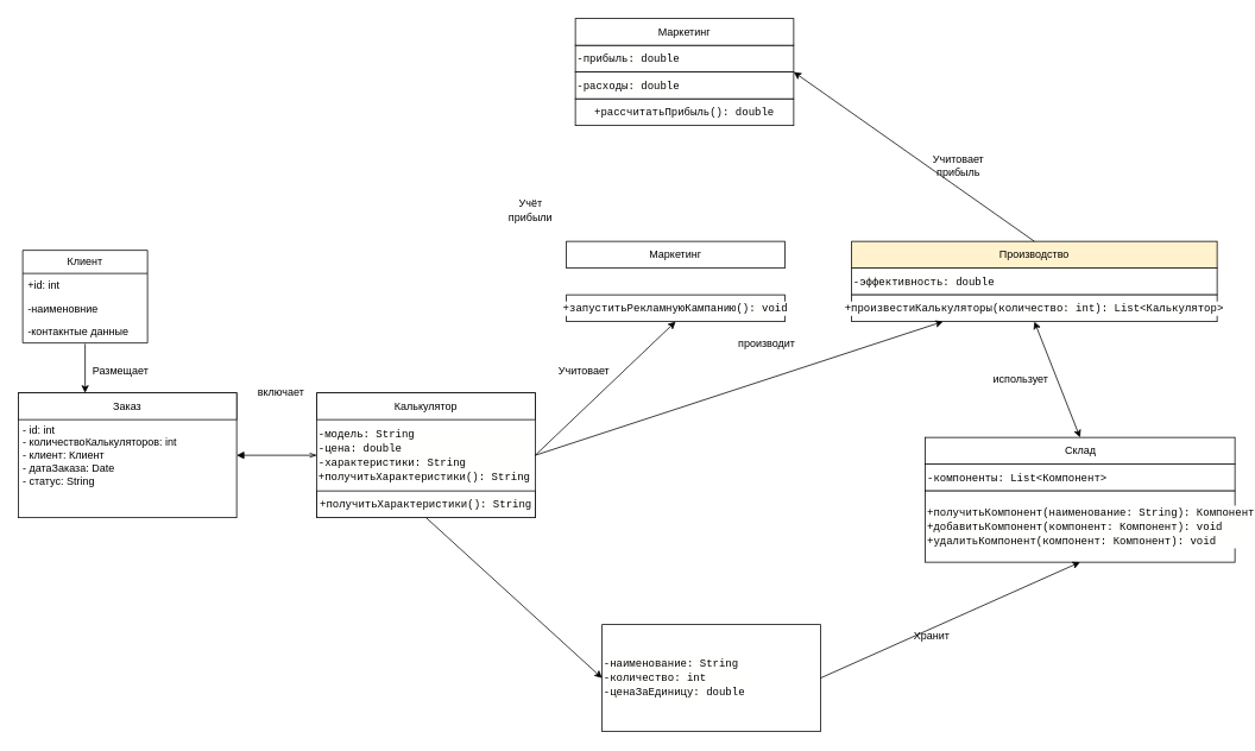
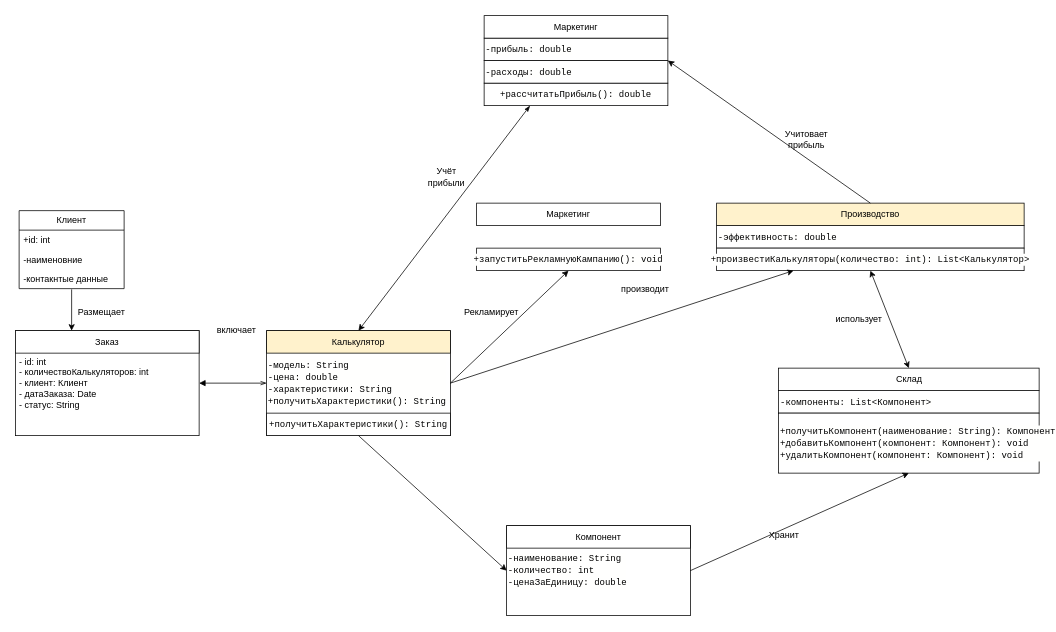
+ <mxCell id="27" value="" style="endArrow=classicThin;html=1;rounded=0;exitX=0.5;exitY=0;exitDx=0;exitDy=0;entryX=0.25;entryY=1;entryDx=0;entryDy=0;startArrow=classic;startFill=1;endFill=1;" edge="1" parent="1" source="11" target="21"><mxGeometry width="50" height="50" relative="1" as="geometry"><mxPoint x="415" y="430" as="sourcePoint" /><mxPoint x="573" y="280" as="targetPoint" /></mxGeometry></mxCell>
- <mxCell id="18" value="Учитовает" style="text;html=1;align=center;verticalAlign=middle;whiteSpace=wrap;rounded=0;" vertex="1" parent="1"><mxGeometry x="625" y="400" width="60" height="30" as="geometry" /></mxCell>
+ <mxCell id="18" value="Рекламирует" style="text;html=1;align=center;verticalAlign=middle;whiteSpace=wrap;rounded=0;" vertex="1" parent="1"><mxGeometry x="625" y="400" width="60" height="30" as="geometry" /></mxCell>
- <mxCell id="11" value="Калькулятор" style="rounded=0;whiteSpace=wrap;html=1;" vertex="1" parent="1"><mxGeometry x="355" y="440" width="245" height="30" as="geometry" /></mxCell>
+ <mxCell id="11" value="Калькулятор" style="rounded=0;whiteSpace=wrap;html=1;fillColor=#fff2cc;" vertex="1" parent="1"><mxGeometry x="355" y="440" width="245" height="30" as="geometry" /></mxCell>
+ <mxCell id="36" value="Компонент" style="rounded=0;whiteSpace=wrap;html=1;" vertex="1" parent="1"><mxGeometry x="675" y="700" width="245" height="30" as="geometry" /></mxCell>
